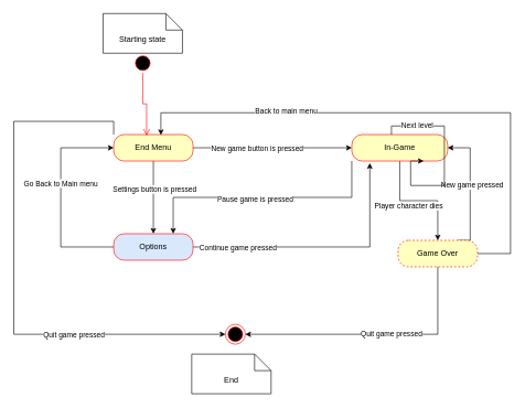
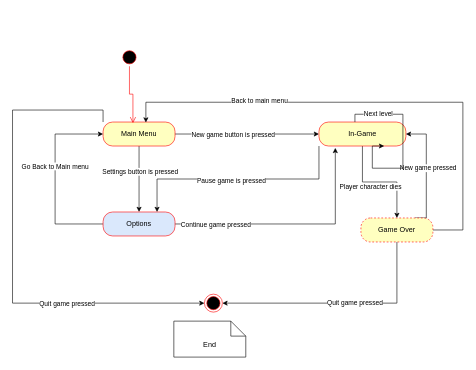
- <mxCell id="28" value="Starting state" style="shape=note2;boundedLbl=1;whiteSpace=wrap;html=1;size=25;verticalAlign=top;align=center;" parent="1" vertex="1"><mxGeometry x="155" y="20" width="120" height="60" as="geometry" /></mxCell>
- <mxCell id="8" value="End Menu" style="rounded=1;whiteSpace=wrap;html=1;arcSize=40;fontColor=#000000;fillColor=#ffffc0;strokeColor=#ff0000;" parent="1" vertex="1"><mxGeometry x="171" y="203" width="120" height="40" as="geometry" /></mxCell>
+ <mxCell id="8" value="Main Menu" style="rounded=1;whiteSpace=wrap;html=1;arcSize=40;fontColor=#000000;fillColor=#ffffc0;strokeColor=#ff0000;" parent="1" vertex="1"><mxGeometry x="171" y="203" width="120" height="40" as="geometry" /></mxCell>
